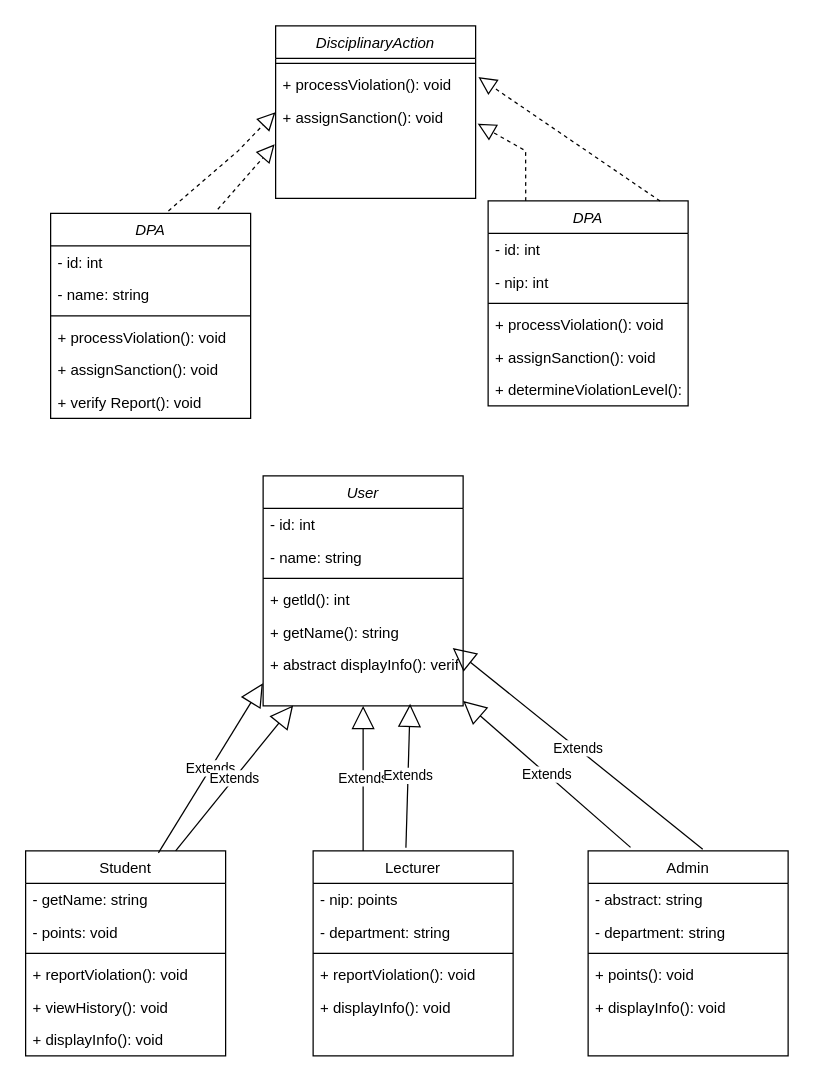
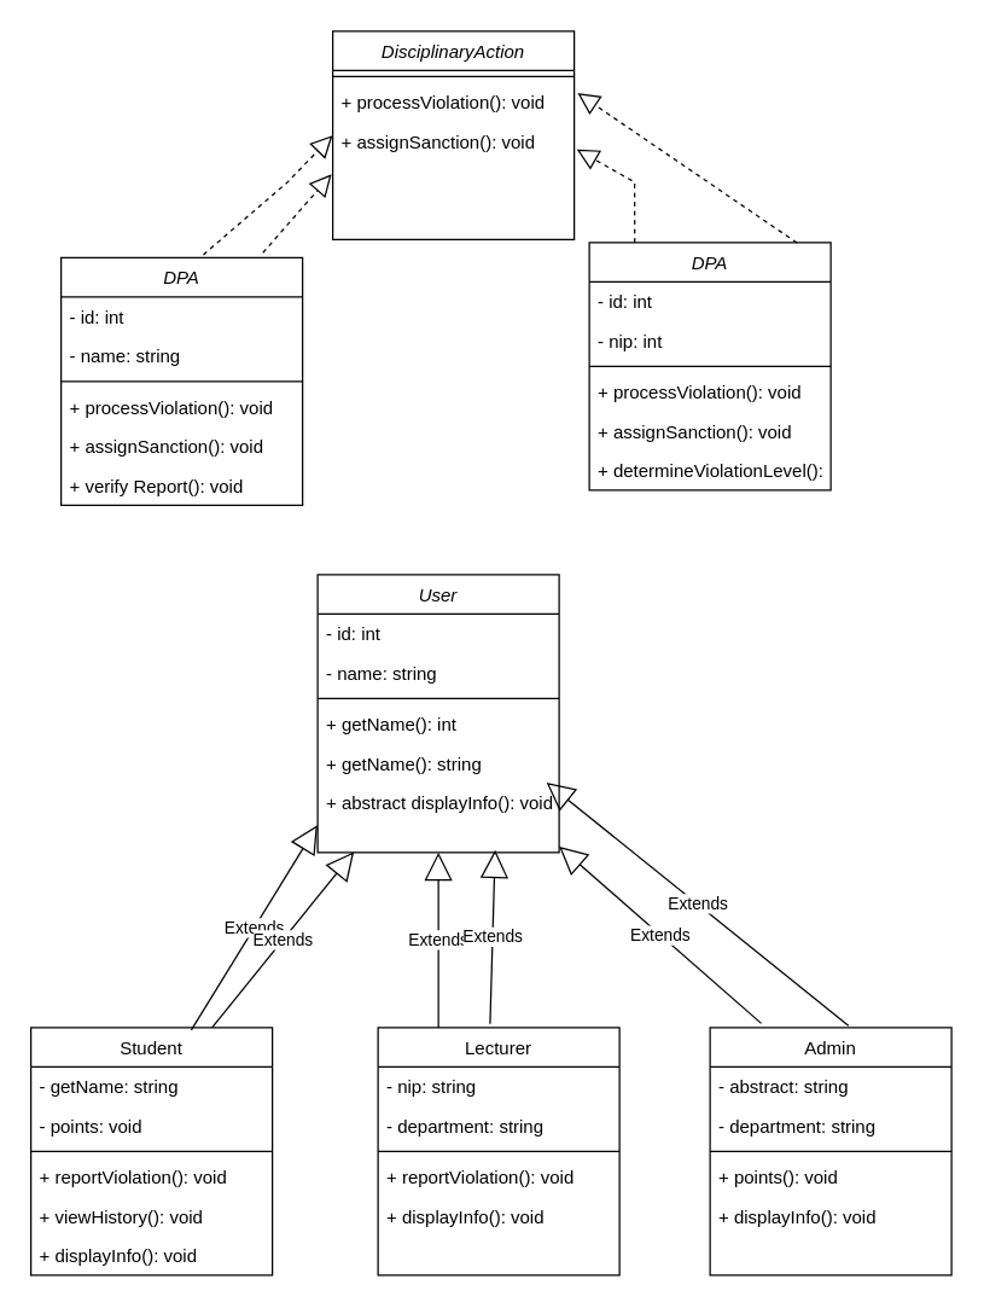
- <mxCell id="28" value="+ getld(): int" style="text;align=left;verticalAlign=top;spacingLeft=4;spacingRight=4;overflow=hidden;rotatable=0;points=[[0,0.5],[1,0.5]];portConstraint=eastwest;" vertex="1" parent="24"><mxGeometry y="86" width="160" height="26" as="geometry" /></mxCell>
+ <mxCell id="28" value="+ getName(): int" style="text;align=left;verticalAlign=top;spacingLeft=4;spacingRight=4;overflow=hidden;rotatable=0;points=[[0,0.5],[1,0.5]];portConstraint=eastwest;" vertex="1" parent="24"><mxGeometry y="86" width="160" height="26" as="geometry" /></mxCell>
- <mxCell id="30" value="+ abstract displayInfo(): verify&#10;" style="text;align=left;verticalAlign=top;spacingLeft=4;spacingRight=4;overflow=hidden;rotatable=0;points=[[0,0.5],[1,0.5]];portConstraint=eastwest;" vertex="1" parent="24"><mxGeometry y="138" width="160" height="46" as="geometry" /></mxCell>
+ <mxCell id="30" value="+ abstract displayInfo(): void&#10;" style="text;align=left;verticalAlign=top;spacingLeft=4;spacingRight=4;overflow=hidden;rotatable=0;points=[[0,0.5],[1,0.5]];portConstraint=eastwest;" vertex="1" parent="24"><mxGeometry y="138" width="160" height="46" as="geometry" /></mxCell>
- <mxCell id="39" value="- nip: points" style="text;align=left;verticalAlign=top;spacingLeft=4;spacingRight=4;overflow=hidden;rotatable=0;points=[[0,0.5],[1,0.5]];portConstraint=eastwest;" vertex="1" parent="38"><mxGeometry y="26" width="160" height="26" as="geometry" /></mxCell>
+ <mxCell id="39" value="- nip: string" style="text;align=left;verticalAlign=top;spacingLeft=4;spacingRight=4;overflow=hidden;rotatable=0;points=[[0,0.5],[1,0.5]];portConstraint=eastwest;" vertex="1" parent="38"><mxGeometry y="26" width="160" height="26" as="geometry" /></mxCell>
